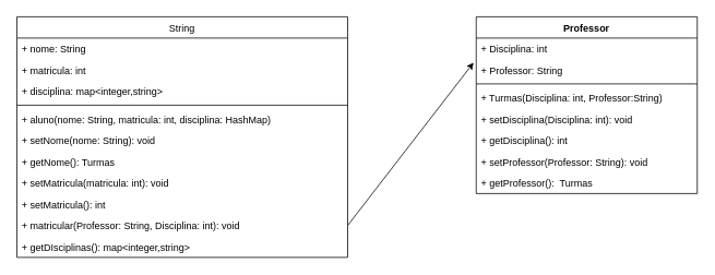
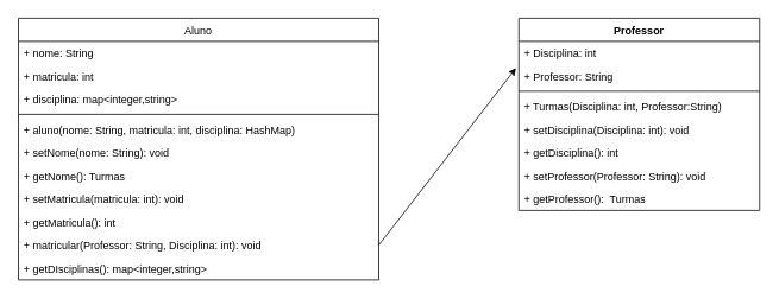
- <mxCell id="2" value="String" style="swimlane;fontStyle=0;align=center;verticalAlign=top;childLayout=stackLayout;horizontal=1;startSize=26;horizontalStack=0;resizeParent=1;resizeParentMax=0;resizeLast=0;collapsible=1;marginBottom=0;" parent="1" vertex="1"><mxGeometry x="20" y="20" width="404" height="294" as="geometry" /></mxCell>
+ <mxCell id="2" value="Aluno" style="swimlane;fontStyle=0;align=center;verticalAlign=top;childLayout=stackLayout;horizontal=1;startSize=26;horizontalStack=0;resizeParent=1;resizeParentMax=0;resizeLast=0;collapsible=1;marginBottom=0;" parent="1" vertex="1"><mxGeometry x="20" y="20" width="404" height="294" as="geometry" /></mxCell>
- <mxCell id="11" value="+ setMatricula(): int" style="text;strokeColor=none;fillColor=none;align=left;verticalAlign=top;spacingLeft=4;spacingRight=4;overflow=hidden;rotatable=0;points=[[0,0.5],[1,0.5]];portConstraint=eastwest;" vertex="1" parent="2"><mxGeometry y="216" width="404" height="26" as="geometry" /></mxCell>
+ <mxCell id="11" value="+ getMatricula(): int" style="text;strokeColor=none;fillColor=none;align=left;verticalAlign=top;spacingLeft=4;spacingRight=4;overflow=hidden;rotatable=0;points=[[0,0.5],[1,0.5]];portConstraint=eastwest;" vertex="1" parent="2"><mxGeometry y="216" width="404" height="26" as="geometry" /></mxCell>
